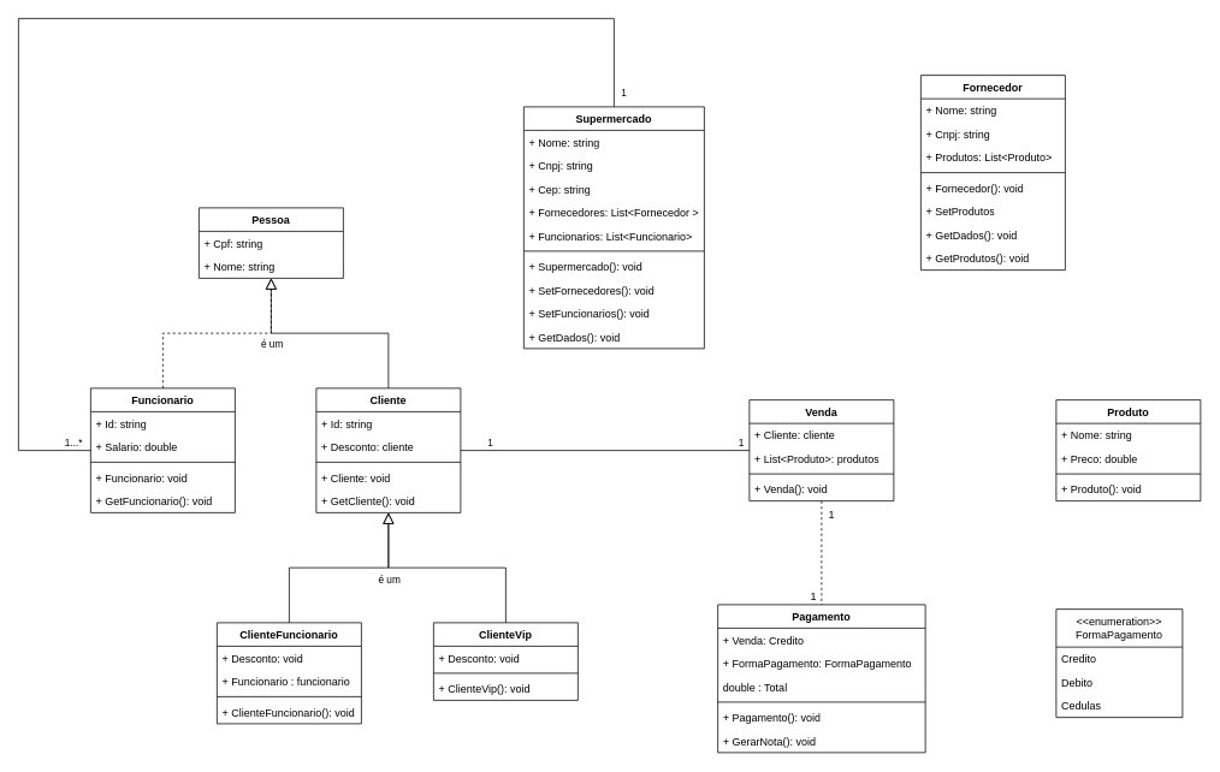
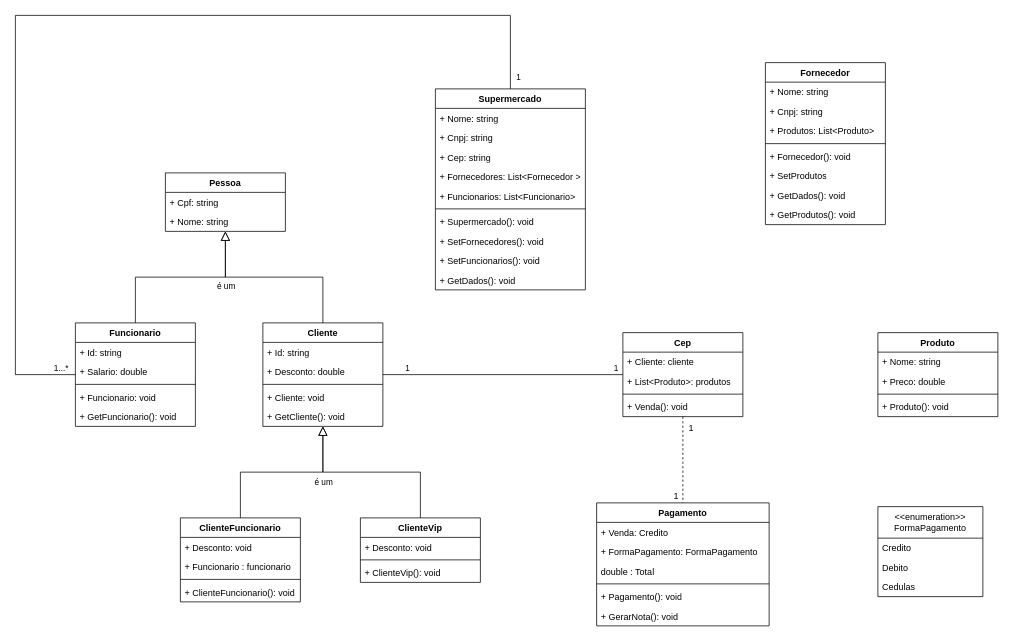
- <mxCell id="24" style="edgeStyle=orthogonalEdgeStyle;rounded=0;orthogonalLoop=1;jettySize=auto;html=1;endArrow=block;endFill=0;startSize=6;endSize=10;labelBackgroundColor=none;fontColor=default;dashed=1;" parent="1" source="33" target="27" edge="1"><mxGeometry relative="1" as="geometry" /></mxCell>
+ <mxCell id="24" style="edgeStyle=orthogonalEdgeStyle;rounded=0;orthogonalLoop=1;jettySize=auto;html=1;endArrow=block;endFill=0;startSize=6;endSize=10;labelBackgroundColor=none;fontColor=default;" parent="1" source="33" target="27" edge="1"><mxGeometry relative="1" as="geometry" /></mxCell>
- <mxCell id="5" value="Venda" style="swimlane;fontStyle=1;align=center;verticalAlign=top;childLayout=stackLayout;horizontal=1;startSize=26;horizontalStack=0;resizeParent=1;resizeParentMax=0;resizeLast=0;collapsible=1;marginBottom=0;whiteSpace=wrap;html=1;labelBackgroundColor=none;" parent="1" vertex="1"><mxGeometry x="830" y="443" width="160" height="112" as="geometry"><mxRectangle x="350" y="290" width="70" height="30" as="alternateBounds" /></mxGeometry></mxCell>
+ <mxCell id="5" value="Cep" style="swimlane;fontStyle=1;align=center;verticalAlign=top;childLayout=stackLayout;horizontal=1;startSize=26;horizontalStack=0;resizeParent=1;resizeParentMax=0;resizeLast=0;collapsible=1;marginBottom=0;whiteSpace=wrap;html=1;labelBackgroundColor=none;" parent="1" vertex="1"><mxGeometry x="830" y="443" width="160" height="112" as="geometry"><mxRectangle x="350" y="290" width="70" height="30" as="alternateBounds" /></mxGeometry></mxCell>
- <mxCell id="15" value="+ Desconto: cliente" style="text;strokeColor=none;fillColor=none;align=left;verticalAlign=top;spacingLeft=4;spacingRight=4;overflow=hidden;rotatable=0;points=[[0,0.5],[1,0.5]];portConstraint=eastwest;whiteSpace=wrap;html=1;labelBackgroundColor=none;" parent="13" vertex="1"><mxGeometry y="52" width="160" height="26" as="geometry" /></mxCell>
+ <mxCell id="15" value="+ Desconto: double" style="text;strokeColor=none;fillColor=none;align=left;verticalAlign=top;spacingLeft=4;spacingRight=4;overflow=hidden;rotatable=0;points=[[0,0.5],[1,0.5]];portConstraint=eastwest;whiteSpace=wrap;html=1;labelBackgroundColor=none;" parent="13" vertex="1"><mxGeometry y="52" width="160" height="26" as="geometry" /></mxCell>
